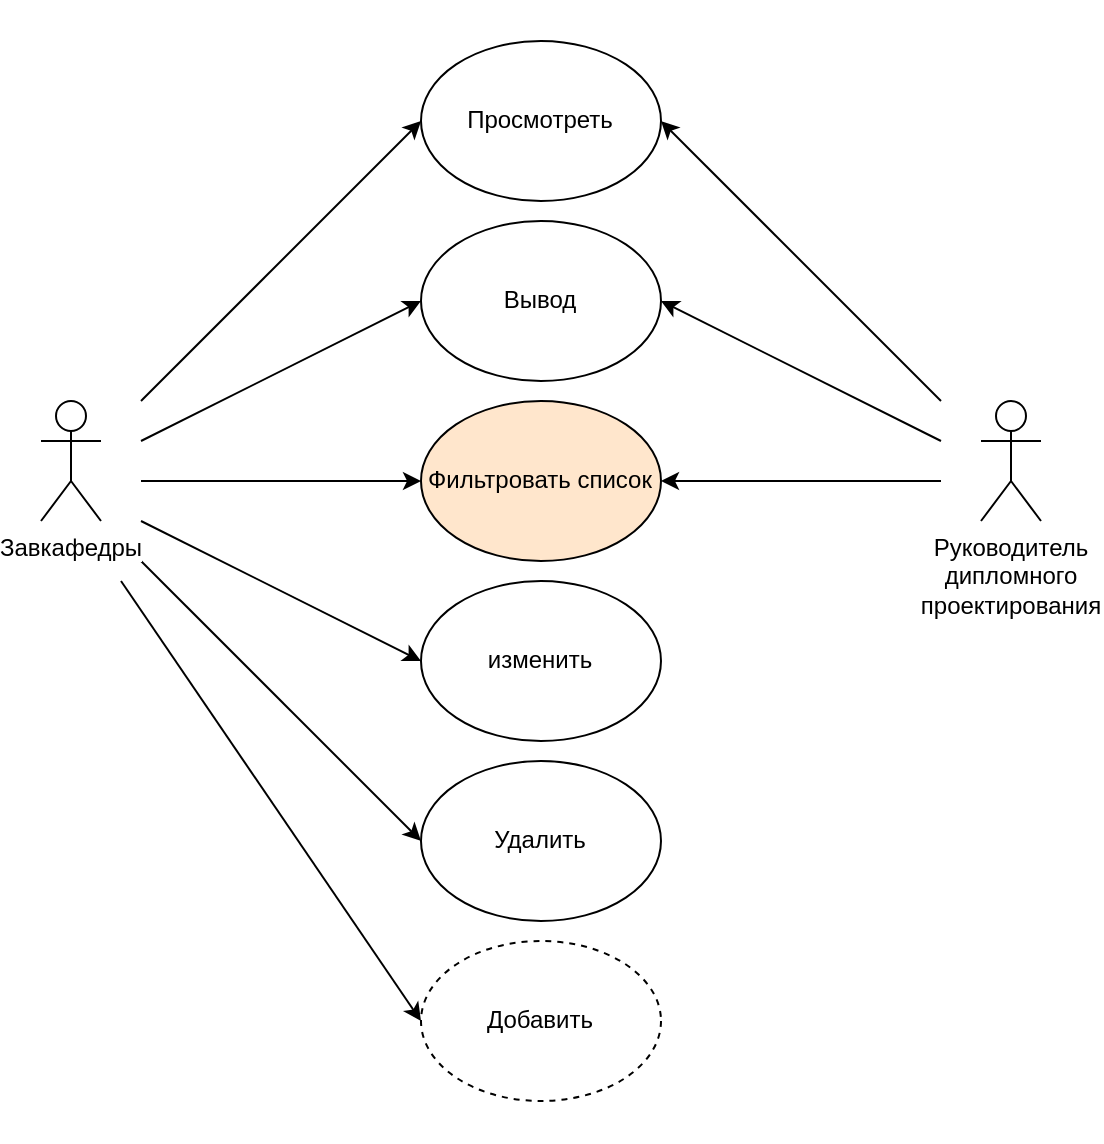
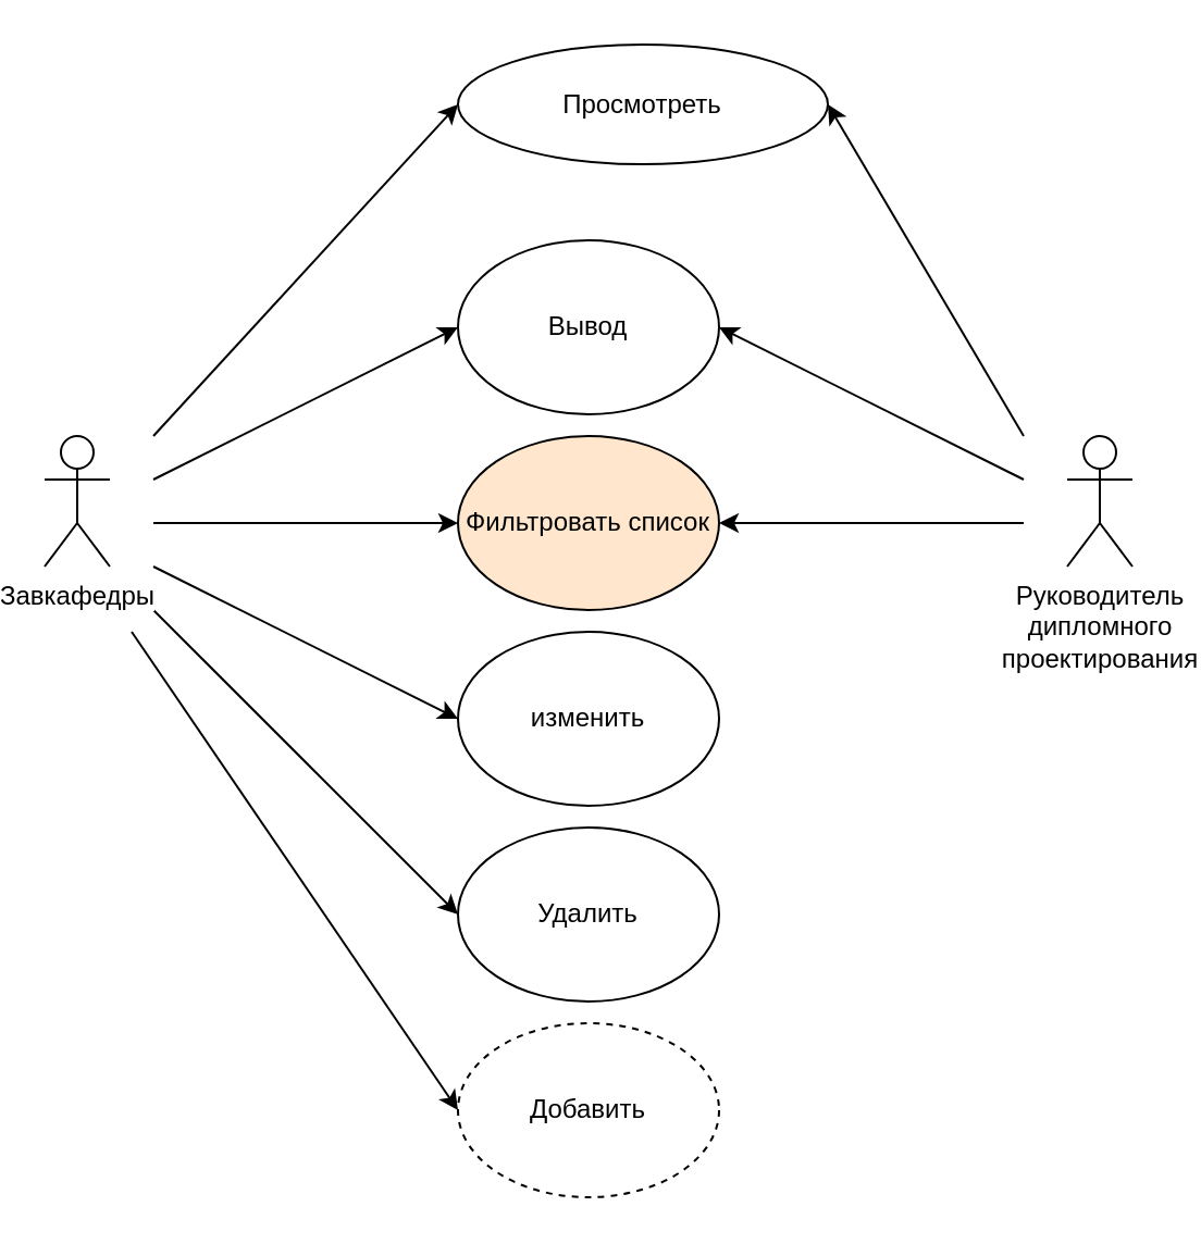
- <mxCell id="14" value="Просмотреть" style="ellipse;whiteSpace=wrap;html=1;" parent="1" vertex="1"><mxGeometry x="210" y="20" width="120" height="80" as="geometry" /></mxCell>
+ <mxCell id="14" value="Просмотреть" style="ellipse;whiteSpace=wrap;html=1;" parent="1" vertex="1"><mxGeometry x="210" y="20" width="170" height="55" as="geometry" /></mxCell>
